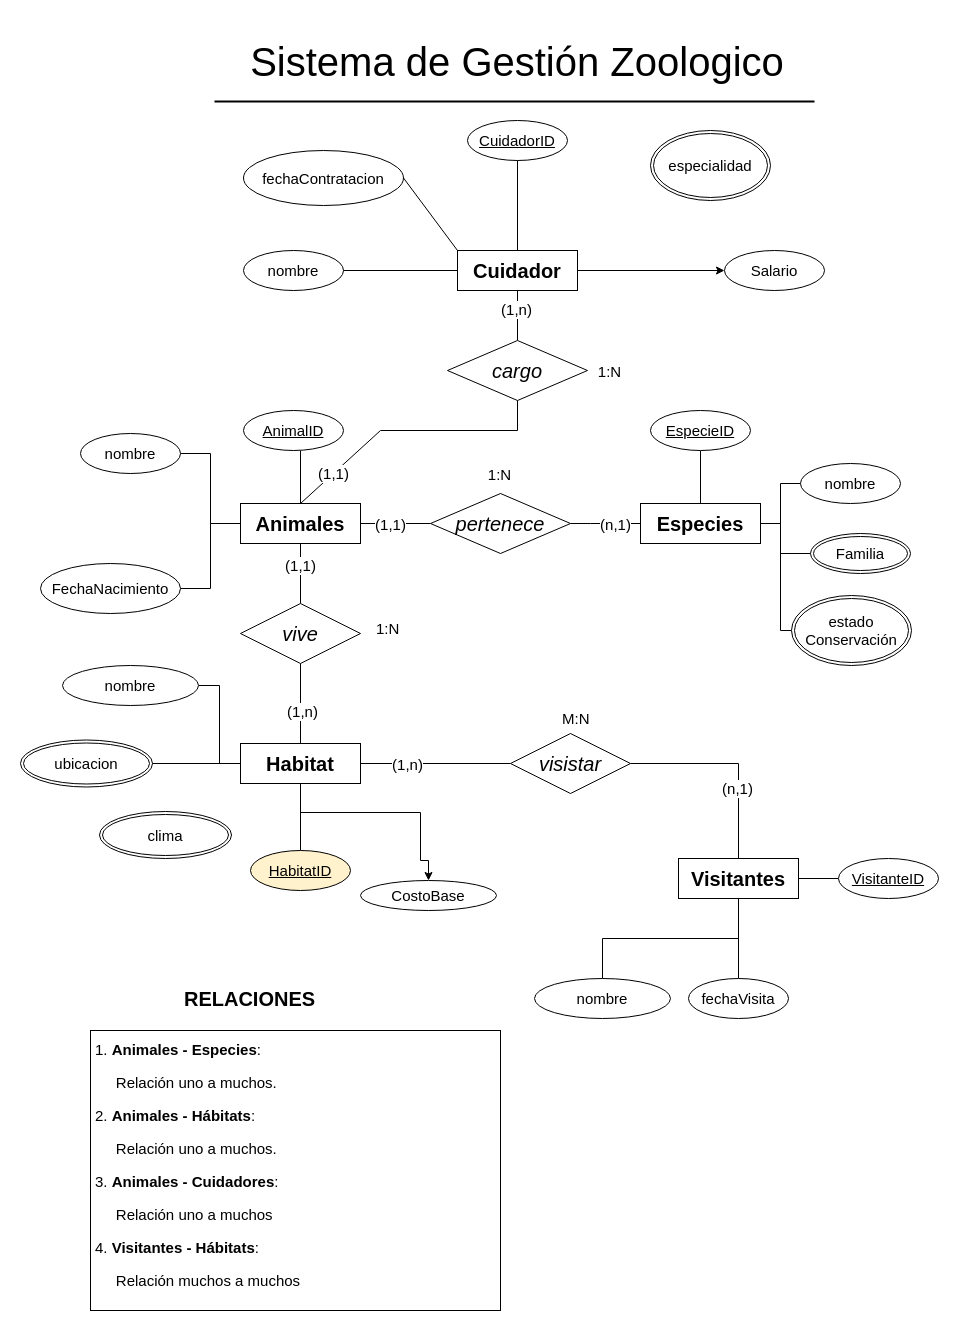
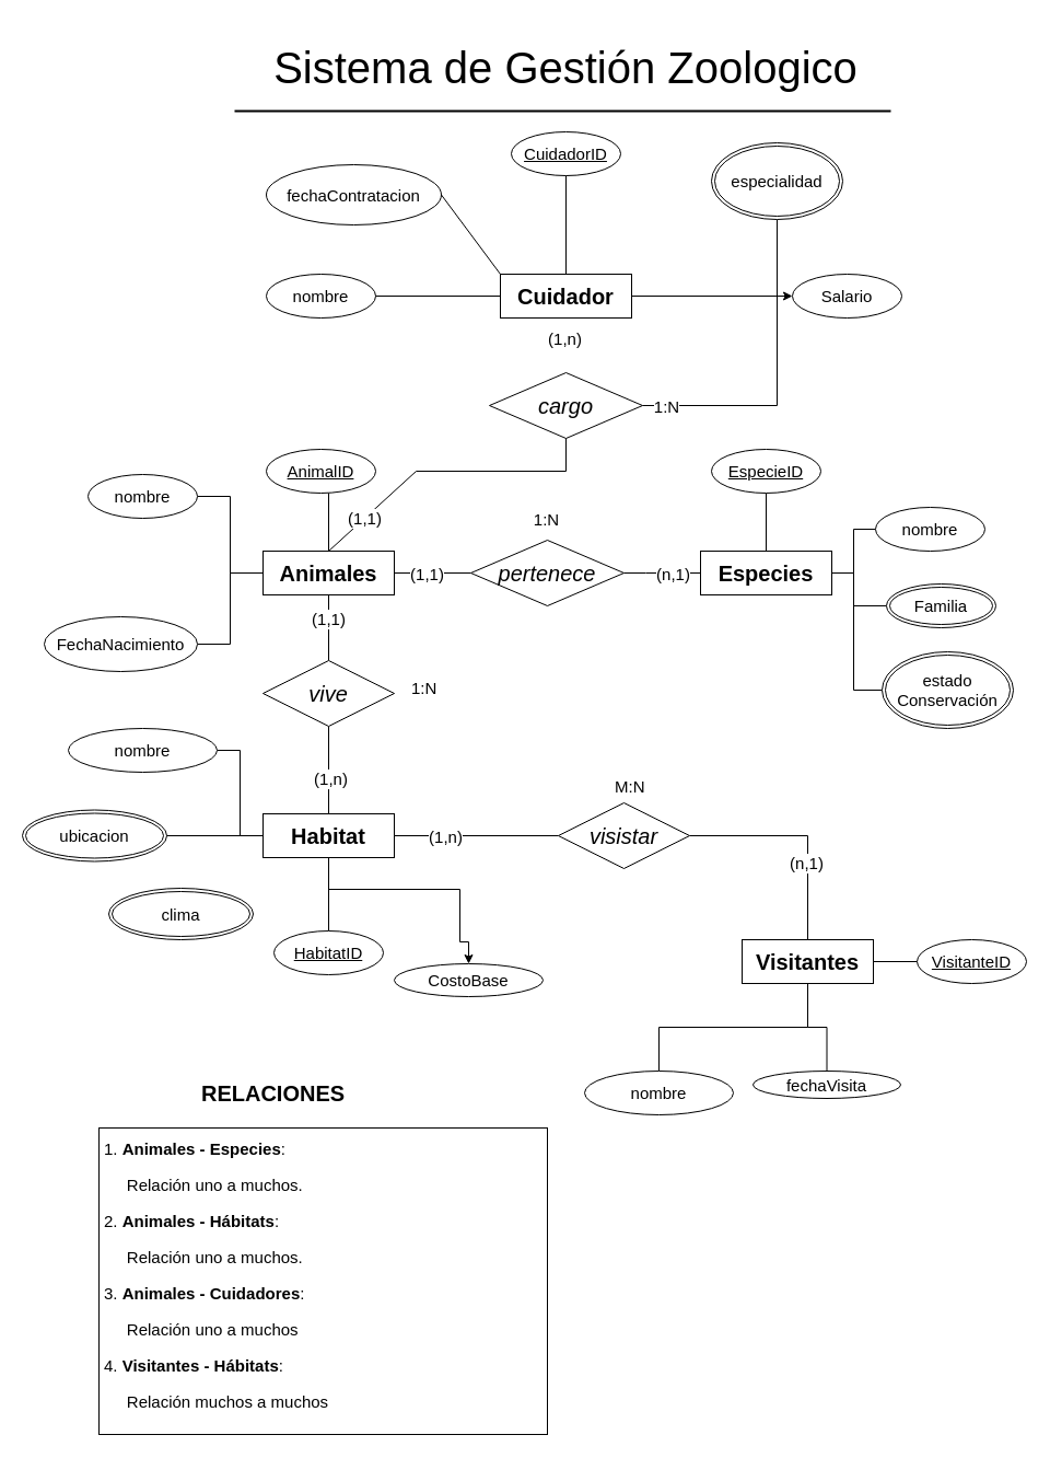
- <mxCell id="59" style="edgeStyle=orthogonalEdgeStyle;rounded=0;orthogonalLoop=1;jettySize=auto;html=1;fontSize=15;endArrow=none;endFill=0;" parent="1" source="60" target="58" edge="1"><mxGeometry relative="1" as="geometry" /></mxCell>
+ <mxCell id="59" style="edgeStyle=orthogonalEdgeStyle;rounded=0;orthogonalLoop=1;jettySize=auto;html=1;fontSize=15;endArrow=none;endFill=0;" parent="1" source="60" target="67" edge="1"><mxGeometry relative="1" as="geometry" /></mxCell>
- <mxCell id="54" value="estado&lt;br&gt;Conservación" style="ellipse;shape=doubleEllipse;margin=3;whiteSpace=wrap;html=1;align=center;fontSize=15;" parent="1" vertex="1"><mxGeometry x="791" y="595" width="120" height="70" as="geometry" /></mxCell>
+ <mxCell id="54" value="estado&lt;br&gt;Conservación" style="ellipse;shape=doubleEllipse;margin=3;whiteSpace=wrap;html=1;align=center;fontSize=15;" parent="1" vertex="1"><mxGeometry x="806" y="595" width="120" height="70" as="geometry" /></mxCell>
- <mxCell id="39" value="HabitatID" style="ellipse;whiteSpace=wrap;html=1;align=center;fontStyle=4;fontSize=15;fillColor=#fff2cc;" parent="1" vertex="1"><mxGeometry x="250" y="850" width="100" height="40" as="geometry" /></mxCell>
+ <mxCell id="39" value="HabitatID" style="ellipse;whiteSpace=wrap;html=1;align=center;fontStyle=4;fontSize=15;" parent="1" vertex="1"><mxGeometry x="250" y="850" width="100" height="40" as="geometry" /></mxCell>
- <mxCell id="28" value="fechaVisita" style="ellipse;whiteSpace=wrap;html=1;align=center;fontSize=15;" parent="1" vertex="1"><mxGeometry x="688" y="978" width="100" height="40" as="geometry" /></mxCell>
+ <mxCell id="28" value="fechaVisita" style="ellipse;whiteSpace=wrap;html=1;align=center;fontSize=15;" parent="1" vertex="1"><mxGeometry x="688" y="978" width="135" height="25" as="geometry" /></mxCell>
